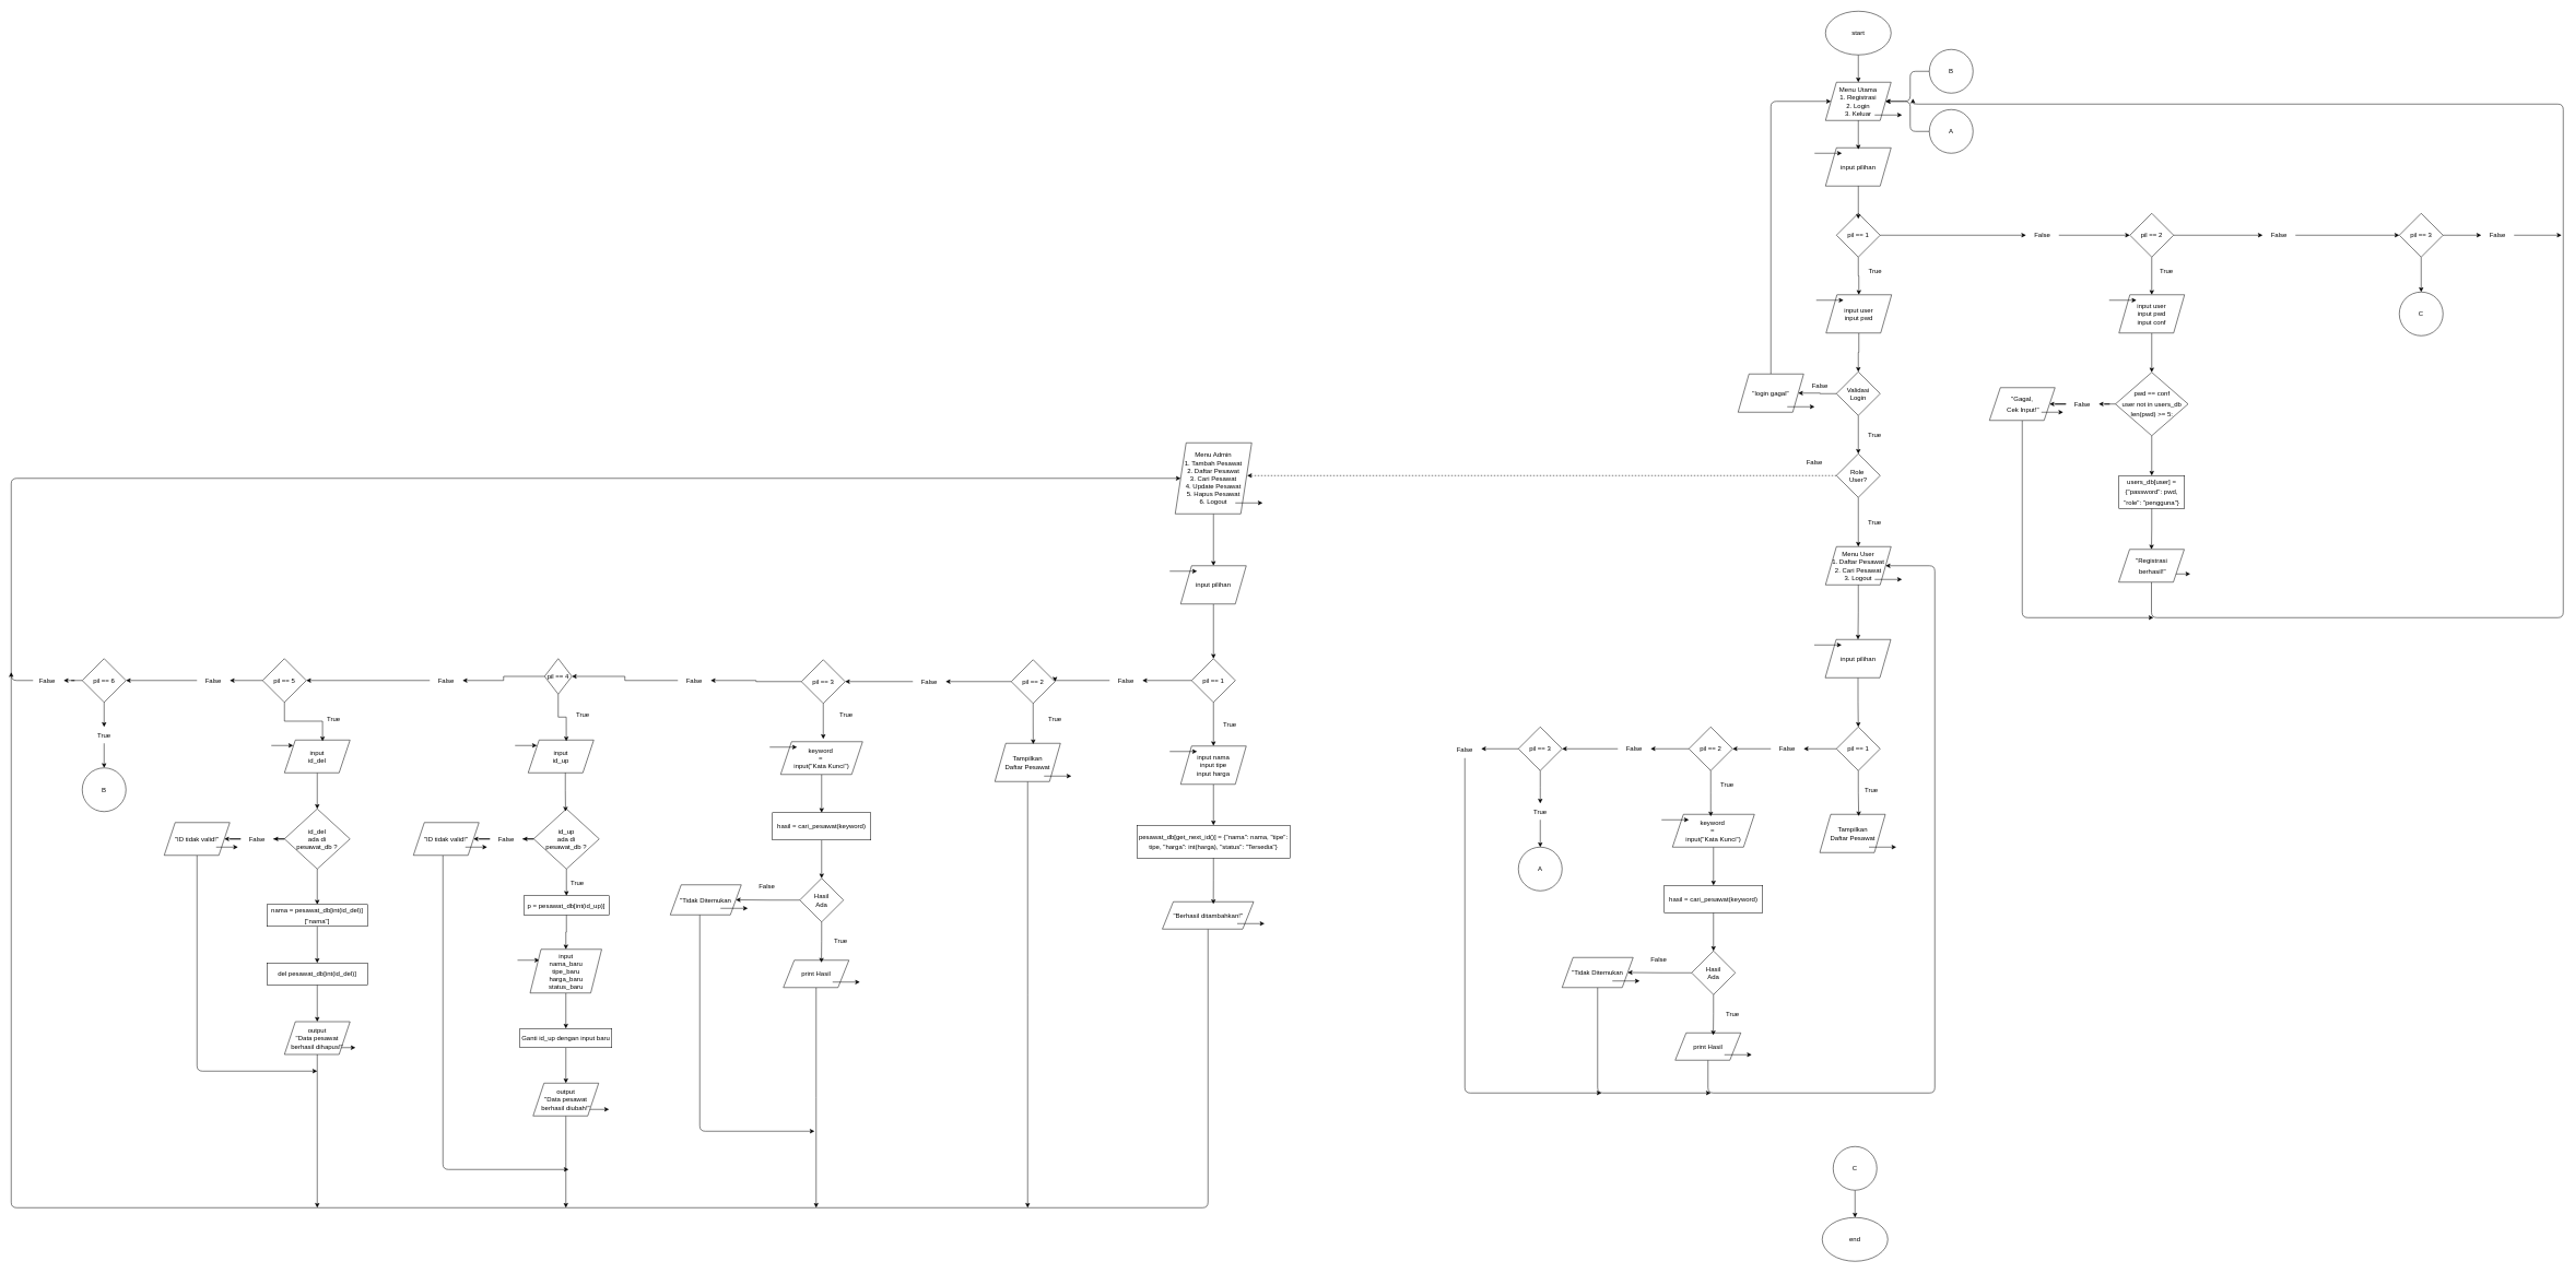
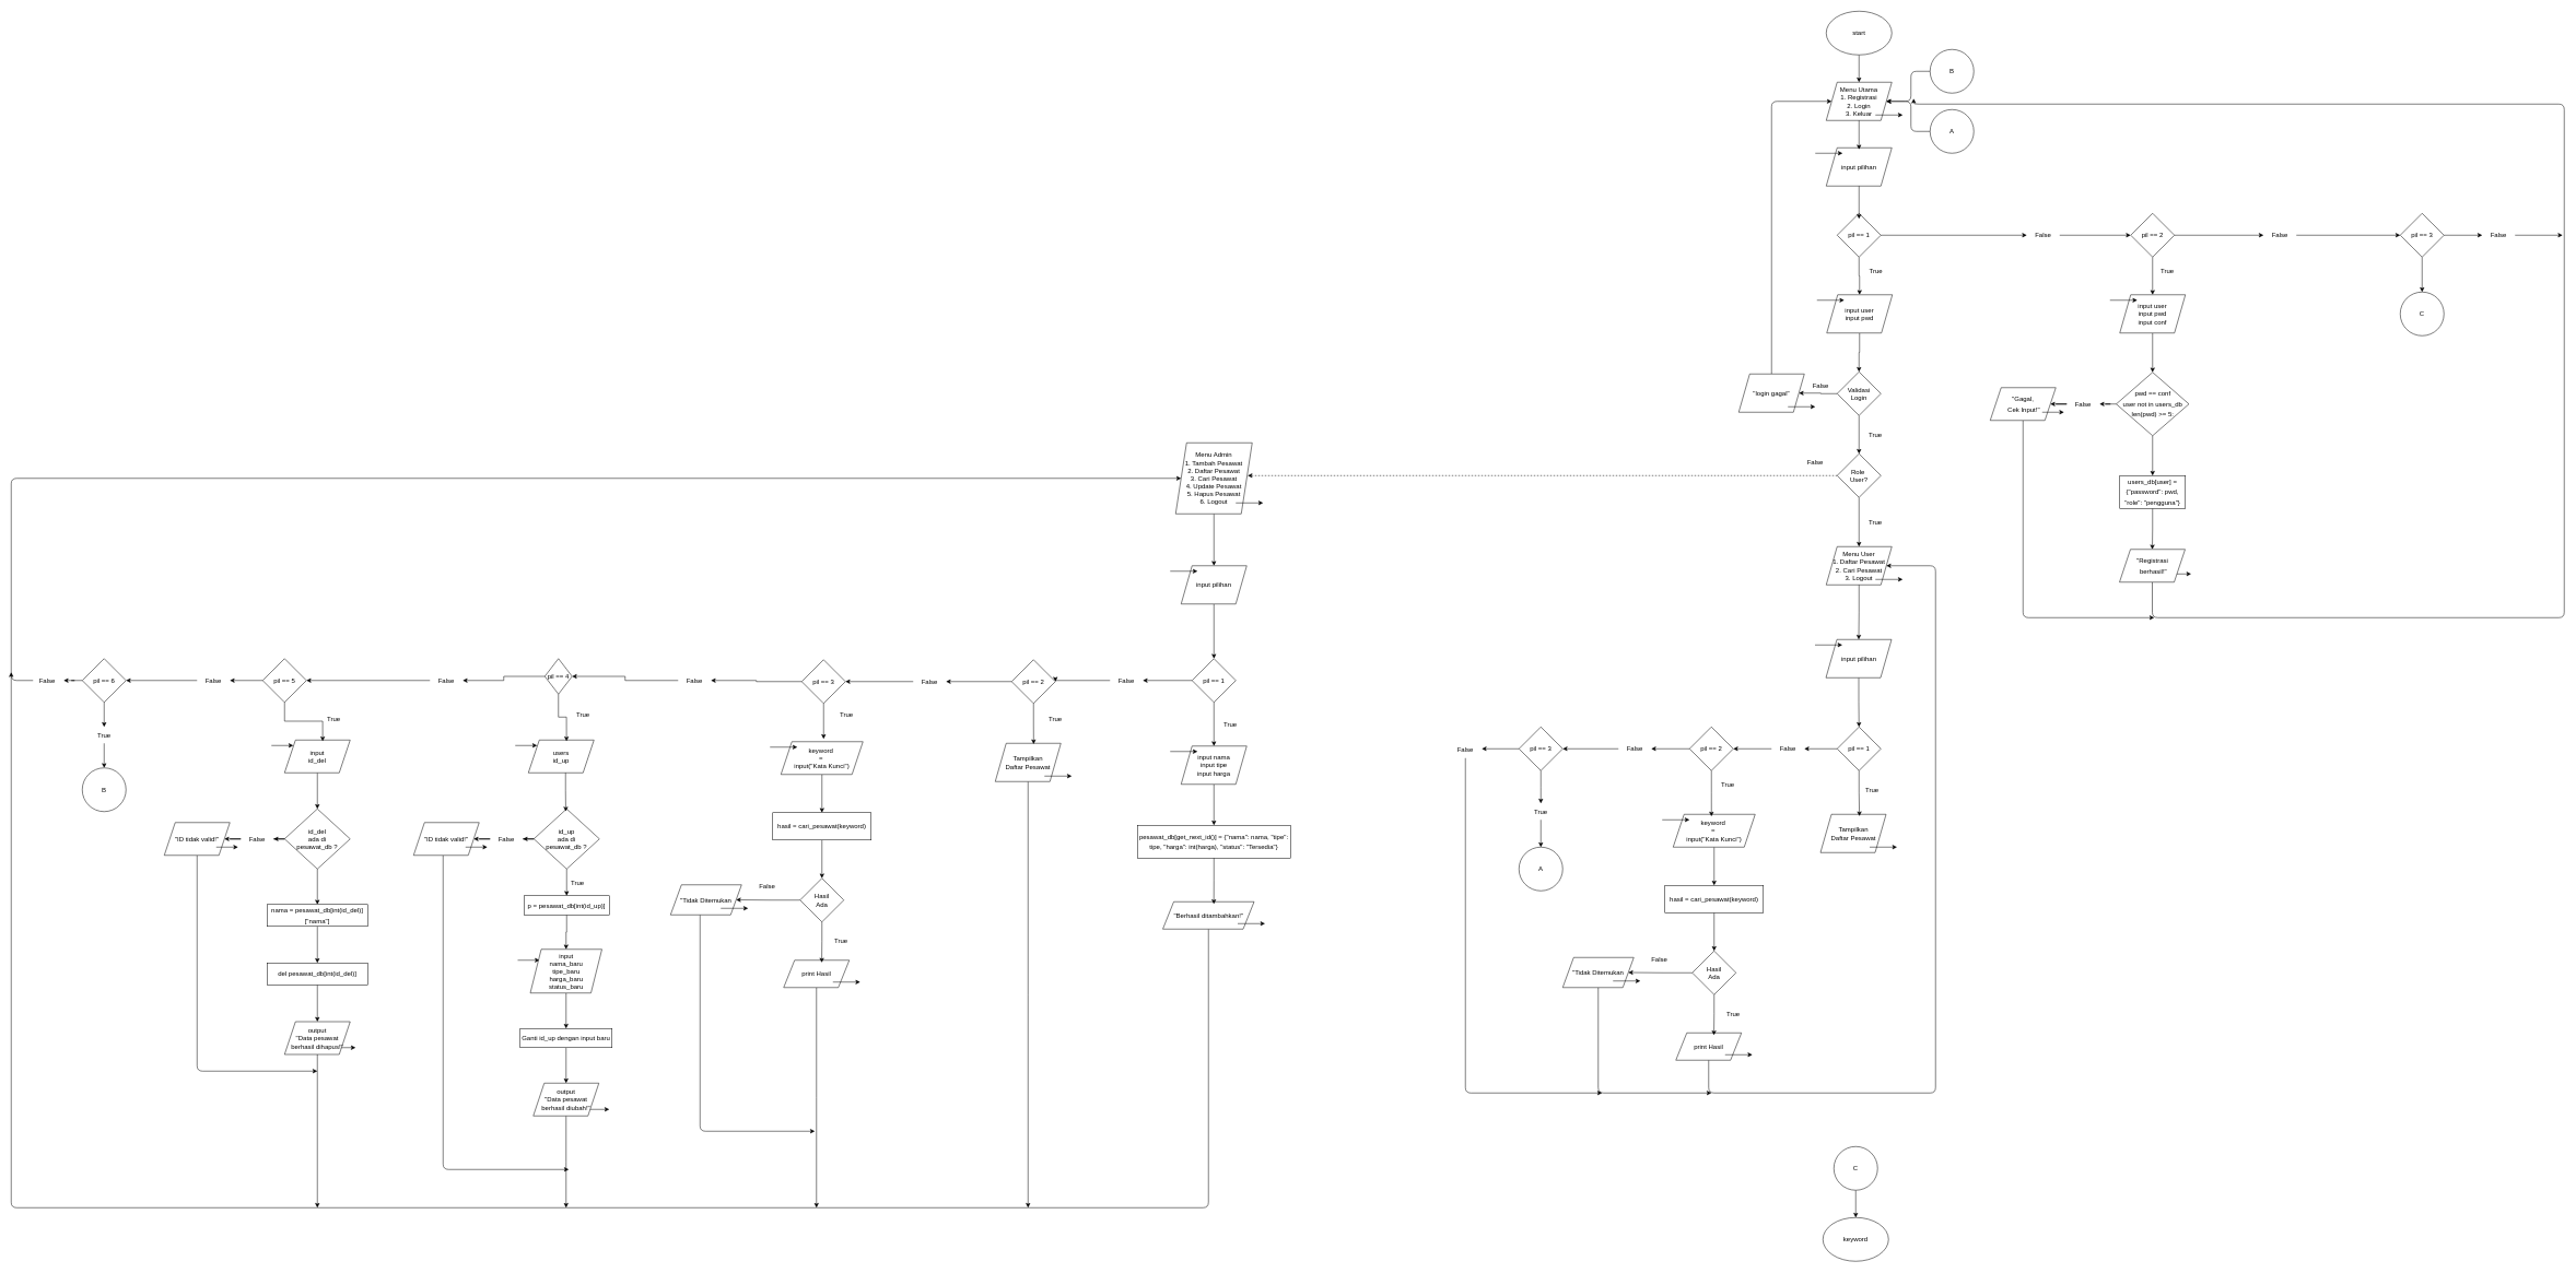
- <mxCell id="127" value="input&lt;div&gt;id_up&lt;/div&gt;" style="shape=parallelogram;perimeter=parallelogramPerimeter;whiteSpace=wrap;html=1;fixedSize=1;" vertex="1" parent="1"><mxGeometry x="966" y="1354" width="120" height="60" as="geometry" /></mxCell>
+ <mxCell id="127" value="users&lt;div&gt;id_up&lt;/div&gt;" style="shape=parallelogram;perimeter=parallelogramPerimeter;whiteSpace=wrap;html=1;fixedSize=1;" vertex="1" parent="1"><mxGeometry x="966" y="1354" width="120" height="60" as="geometry" /></mxCell>
- <mxCell id="219" value="end" style="ellipse;whiteSpace=wrap;html=1;" vertex="1" parent="1"><mxGeometry x="3334" y="2228" width="120" height="80" as="geometry" /></mxCell>
+ <mxCell id="219" value="keyword" style="ellipse;whiteSpace=wrap;html=1;" vertex="1" parent="1"><mxGeometry x="3334" y="2228" width="120" height="80" as="geometry" /></mxCell>
